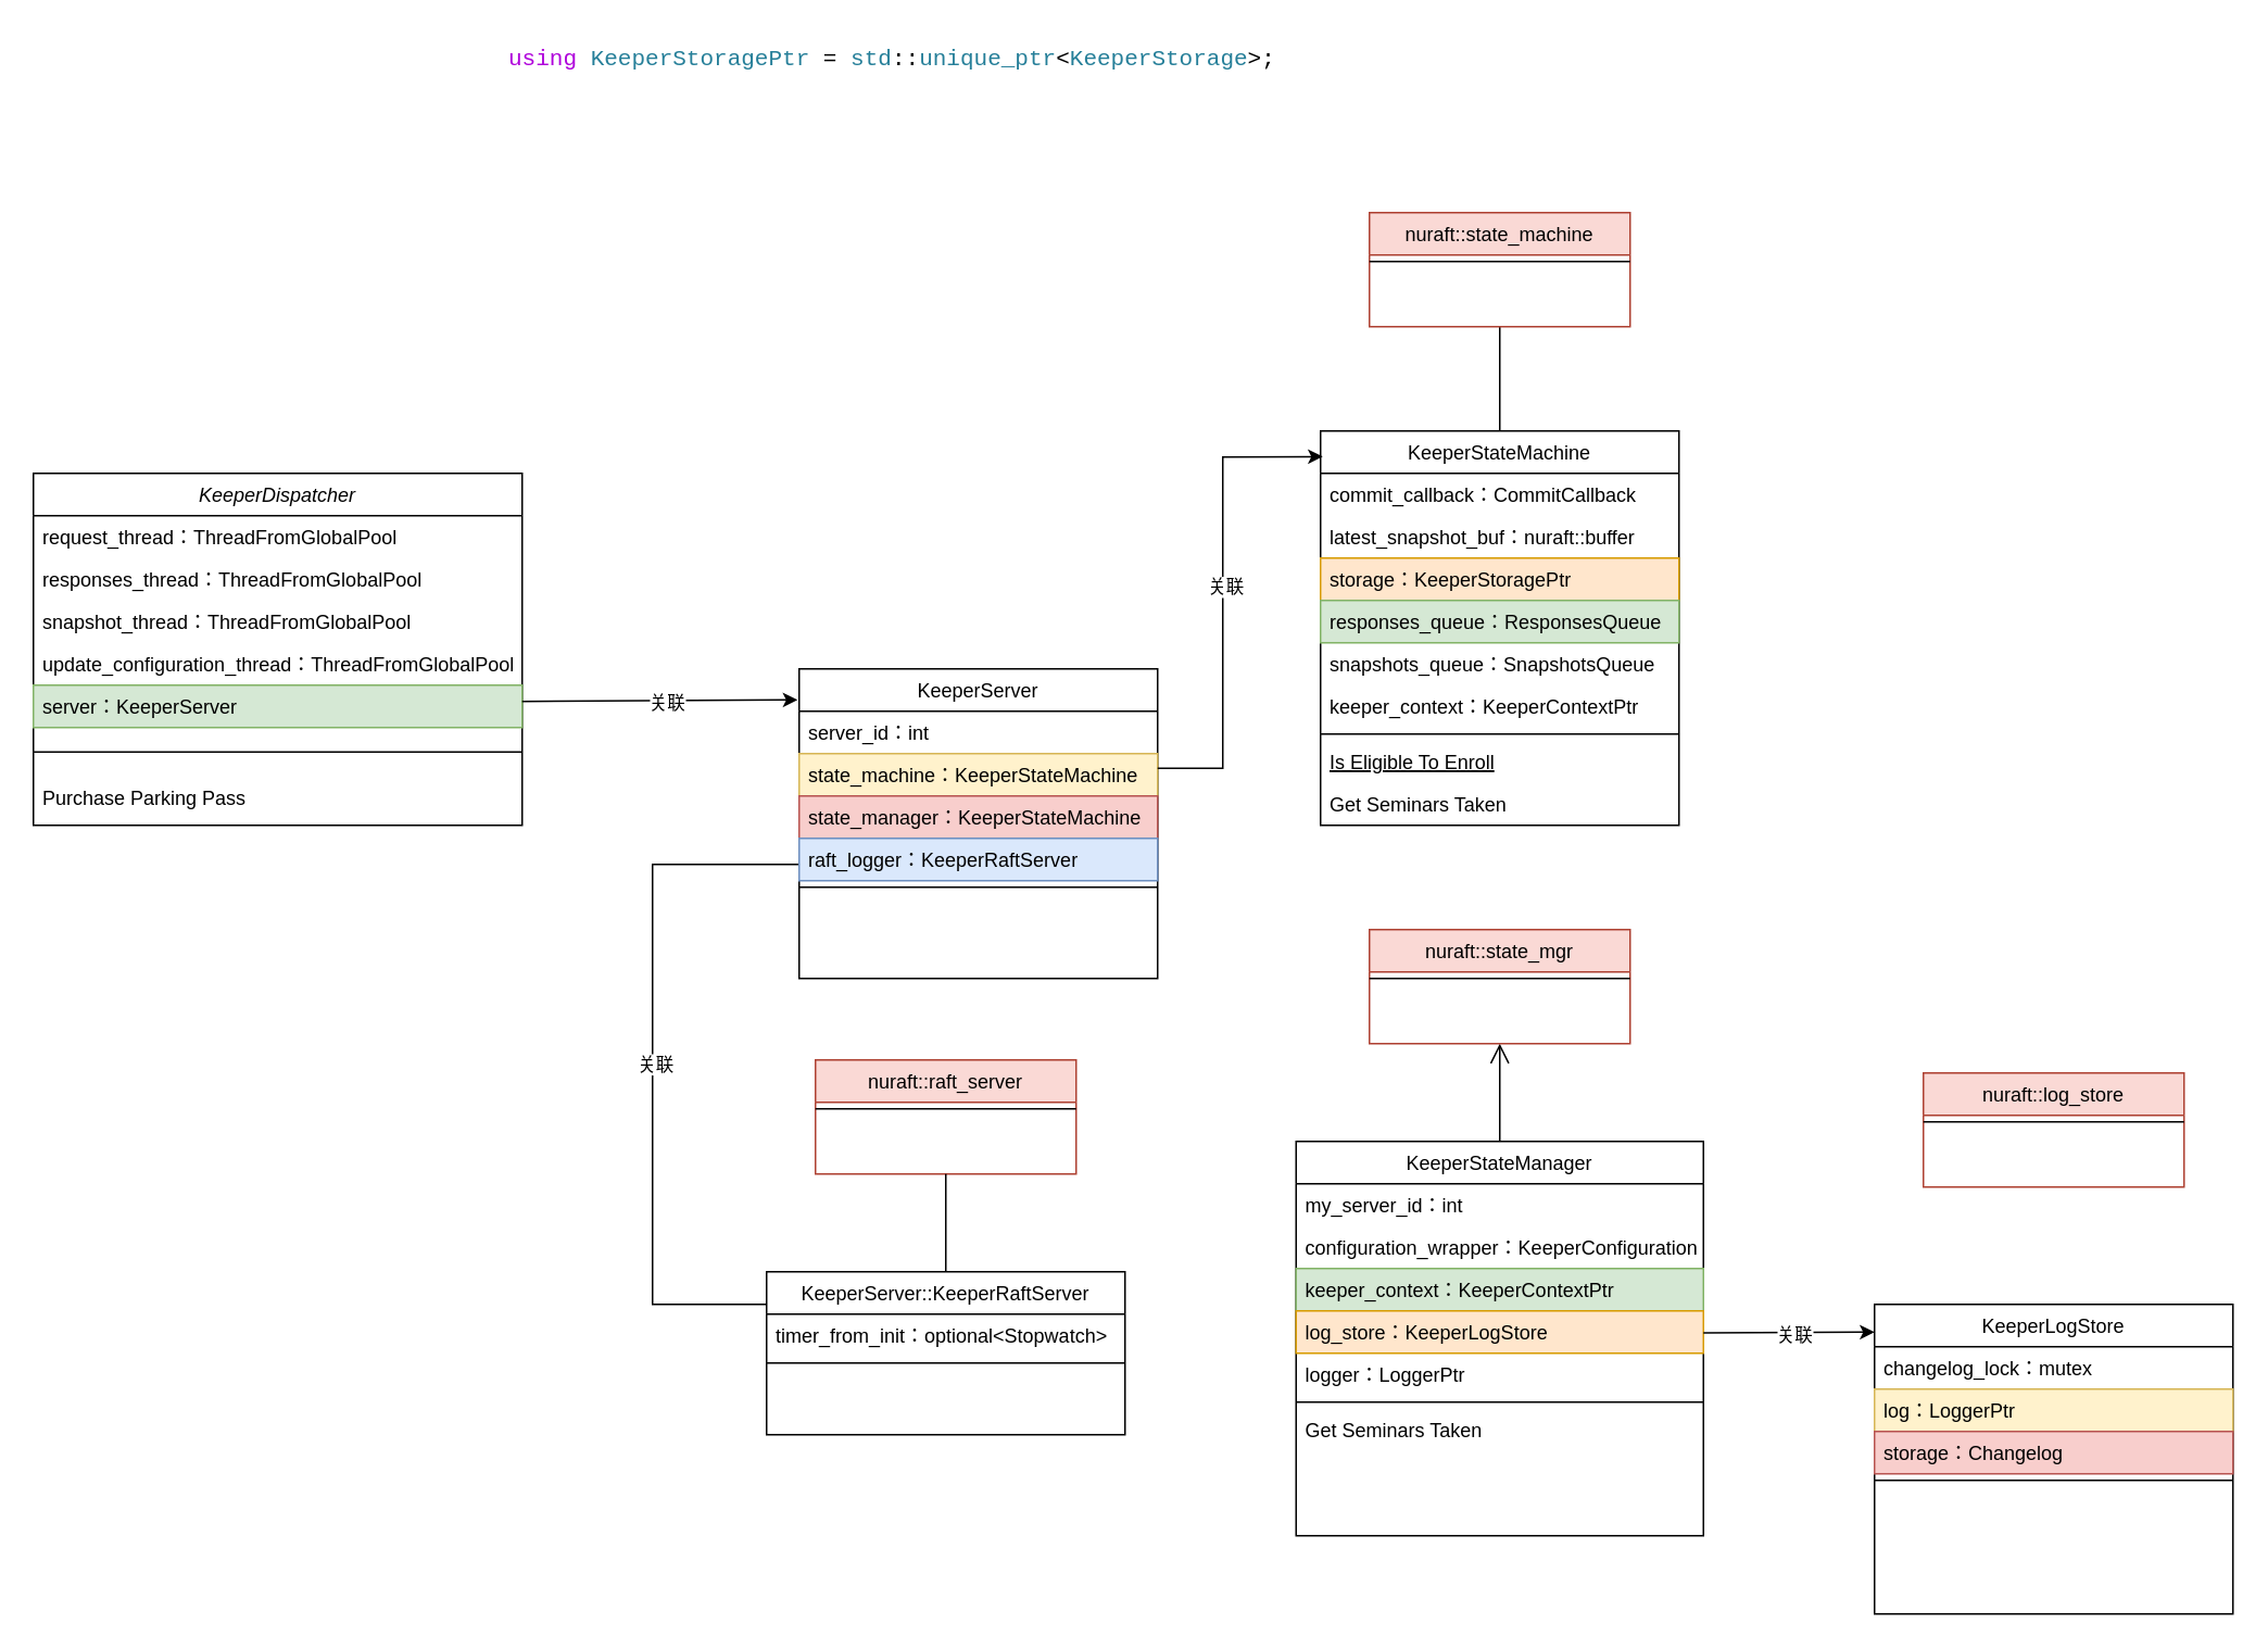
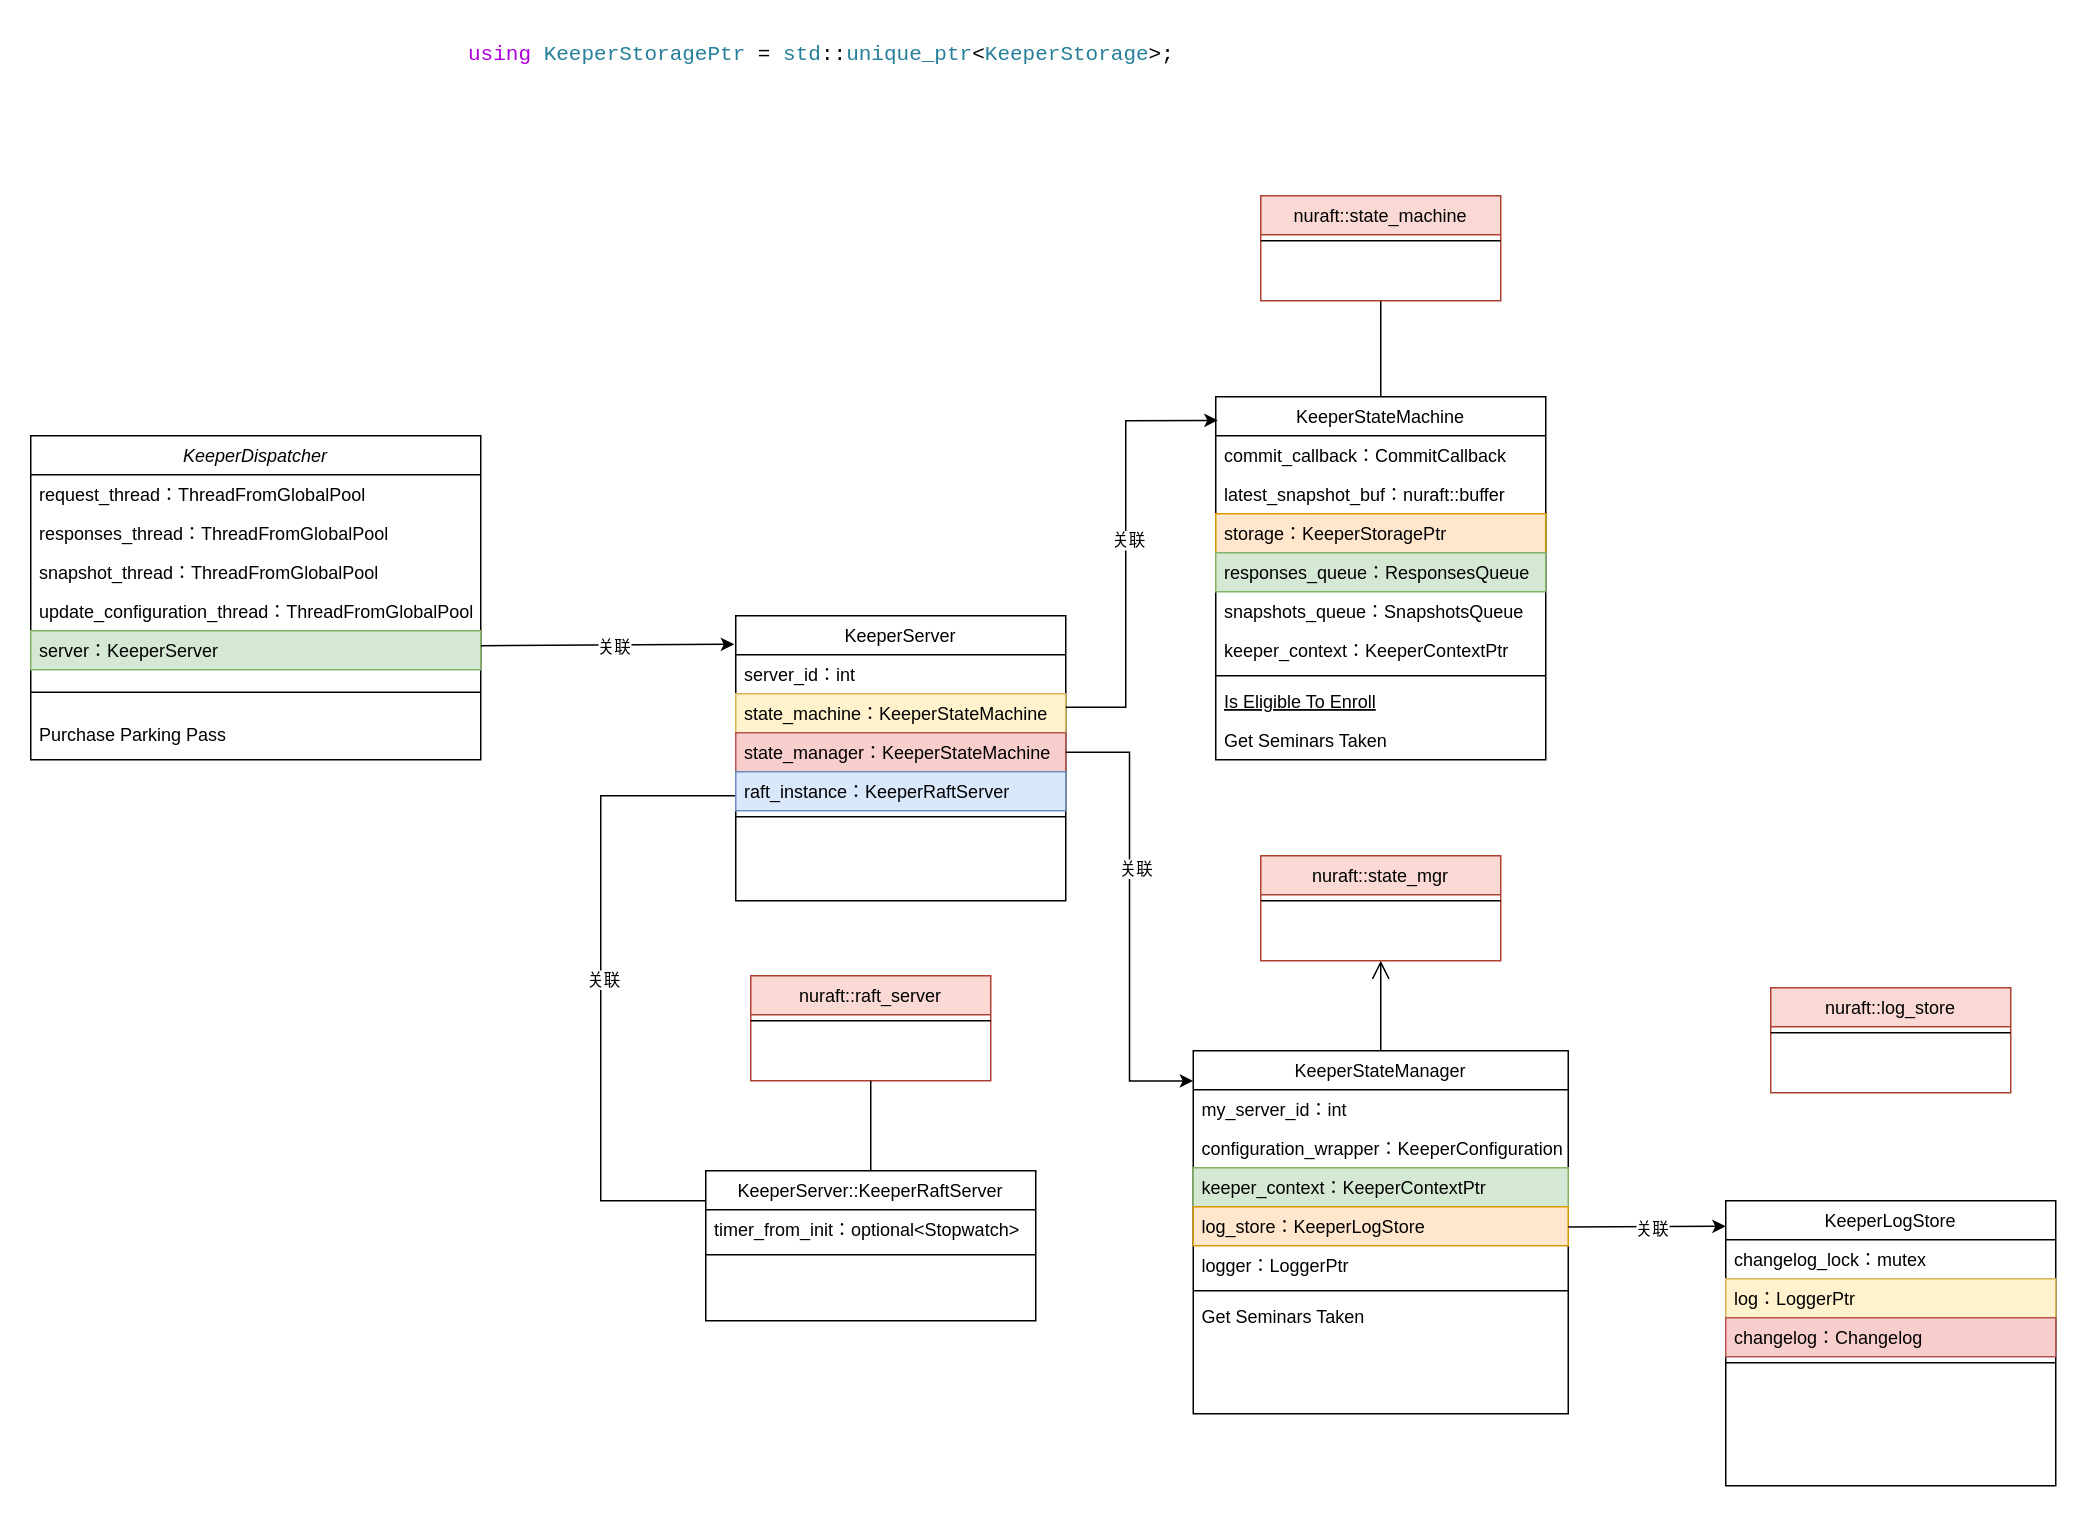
- <mxCell id="16" value="raft_logger：KeeperRaftServer" style="text;align=left;verticalAlign=top;spacingLeft=4;spacingRight=4;overflow=hidden;rotatable=0;points=[[0,0.5],[1,0.5]];portConstraint=eastwest;rounded=0;shadow=0;html=0;fillColor=#dae8fc;strokeColor=#6c8ebf;" vertex="1" parent="12"><mxGeometry y="104" width="220" height="26" as="geometry" /></mxCell>
+ <mxCell id="16" value="raft_instance：KeeperRaftServer" style="text;align=left;verticalAlign=top;spacingLeft=4;spacingRight=4;overflow=hidden;rotatable=0;points=[[0,0.5],[1,0.5]];portConstraint=eastwest;rounded=0;shadow=0;html=0;fillColor=#dae8fc;strokeColor=#6c8ebf;" vertex="1" parent="12"><mxGeometry y="104" width="220" height="26" as="geometry" /></mxCell>
+ <mxCell id="47" style="edgeStyle=orthogonalEdgeStyle;rounded=0;orthogonalLoop=1;jettySize=auto;html=1;exitX=1;exitY=0.5;exitDx=0;exitDy=0;entryX=0;entryY=0.083;entryDx=0;entryDy=0;entryPerimeter=0;" edge="1" parent="1" source="15" target="37"><mxGeometry relative="1" as="geometry" /></mxCell>
+ <mxCell id="48" value="关联" style="edgeLabel;html=1;align=center;verticalAlign=middle;resizable=0;points=[];" vertex="1" connectable="0" parent="47"><mxGeometry x="-0.21" y="4" relative="1" as="geometry"><mxPoint as="offset" /></mxGeometry></mxCell>
- <mxCell id="52" value="storage：Changelog" style="text;align=left;verticalAlign=top;spacingLeft=4;spacingRight=4;overflow=hidden;rotatable=0;points=[[0,0.5],[1,0.5]];portConstraint=eastwest;rounded=0;shadow=0;html=0;fillColor=#f8cecc;strokeColor=#b85450;" vertex="1" parent="49"><mxGeometry y="78" width="220" height="26" as="geometry" /></mxCell>
+ <mxCell id="52" value="changelog：Changelog" style="text;align=left;verticalAlign=top;spacingLeft=4;spacingRight=4;overflow=hidden;rotatable=0;points=[[0,0.5],[1,0.5]];portConstraint=eastwest;rounded=0;shadow=0;html=0;fillColor=#f8cecc;strokeColor=#b85450;" vertex="1" parent="49"><mxGeometry y="78" width="220" height="26" as="geometry" /></mxCell>
